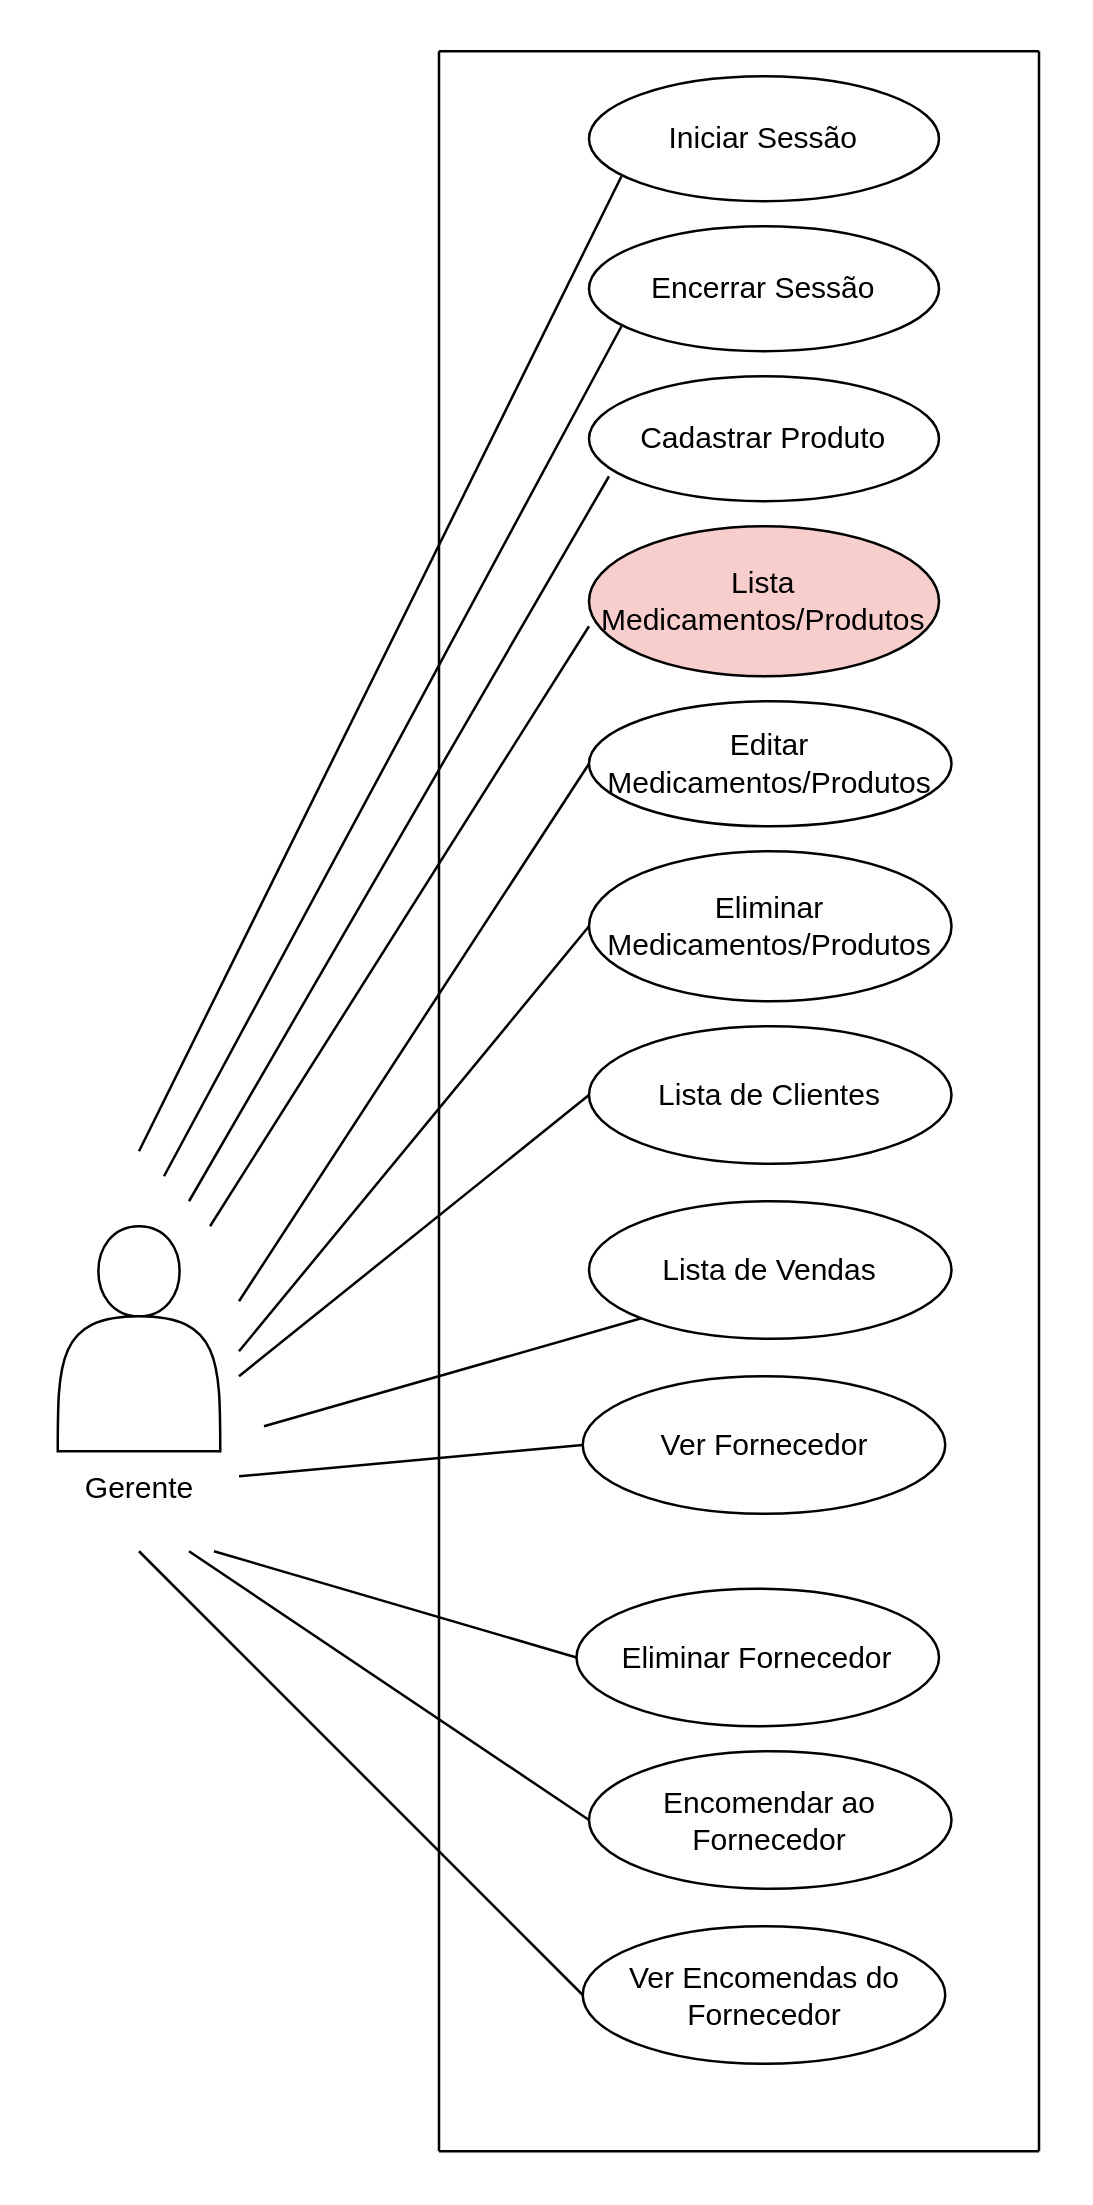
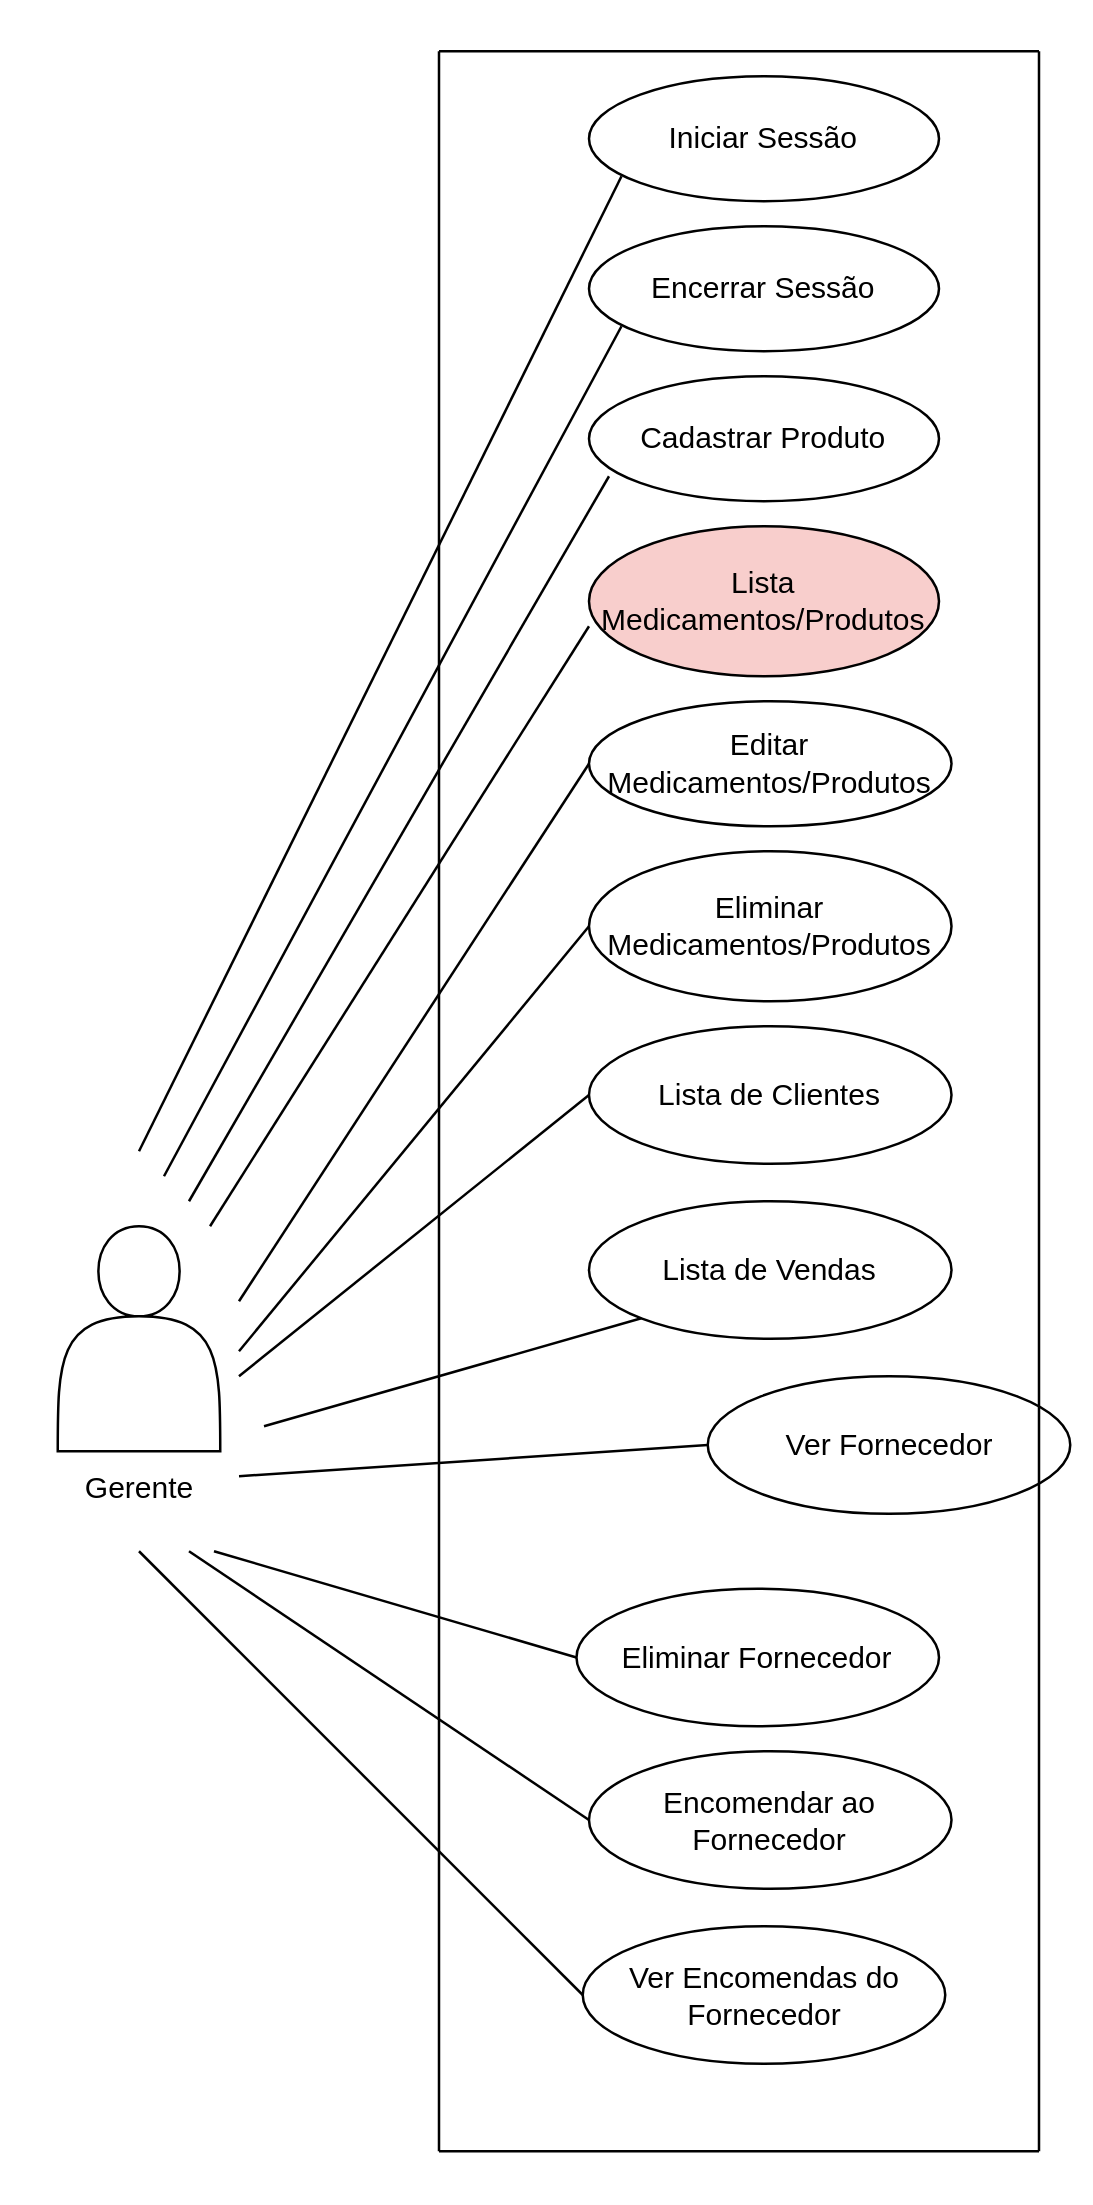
- <mxCell id="12" value="Ver Fornecedor" style="ellipse;whiteSpace=wrap;html=1;" parent="1" vertex="1"><mxGeometry x="232.5" y="550" width="145" height="55" as="geometry" /></mxCell>
+ <mxCell id="12" value="Ver Fornecedor" style="ellipse;whiteSpace=wrap;html=1;" parent="1" vertex="1"><mxGeometry x="282.5" y="550" width="145" height="55" as="geometry" /></mxCell>
